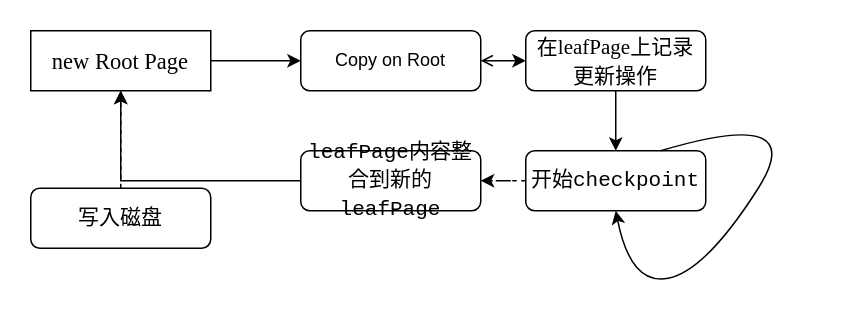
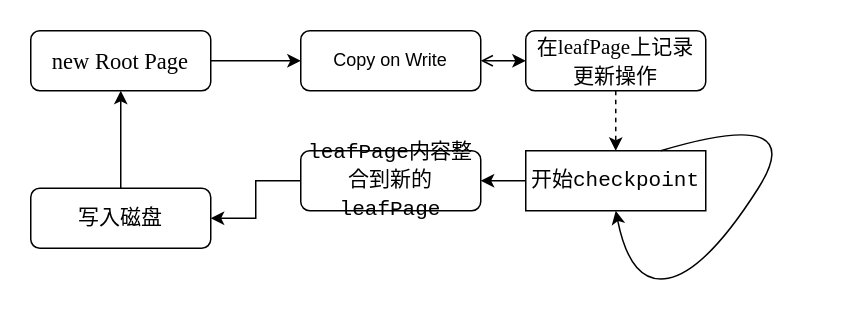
- <mxCell id="3" value="&lt;font style=&quot;font-size: 15px&quot; face=&quot;Comic Sans MS&quot;&gt;new Root Page&lt;/font&gt;" style="whiteSpace=wrap;html=1;rounded=0;" vertex="1" parent="1"><mxGeometry x="20" y="20" width="120" height="40" as="geometry" /></mxCell>
+ <mxCell id="3" value="&lt;font style=&quot;font-size: 15px&quot; face=&quot;Comic Sans MS&quot;&gt;new Root Page&lt;/font&gt;" style="rounded=1;whiteSpace=wrap;html=1;" vertex="1" parent="1"><mxGeometry x="20" y="20" width="120" height="40" as="geometry" /></mxCell>
- <mxCell id="13" value="Copy on Root" style="rounded=1;whiteSpace=wrap;html=1;" vertex="1" parent="1"><mxGeometry x="200" y="20" width="120" height="40" as="geometry" /></mxCell>
+ <mxCell id="13" value="Copy on Write" style="rounded=1;whiteSpace=wrap;html=1;" vertex="1" parent="1"><mxGeometry x="200" y="20" width="120" height="40" as="geometry" /></mxCell>
- <mxCell id="4" value="" style="edgeStyle=orthogonalEdgeStyle;rounded=0;orthogonalLoop=1;jettySize=auto;html=1;startArrow=none;startFill=0;endArrow=classic;endFill=1;" edge="1" parent="1" source="5" target="7"><mxGeometry relative="1" as="geometry" /></mxCell>
+ <mxCell id="4" value="" style="edgeStyle=orthogonalEdgeStyle;rounded=0;orthogonalLoop=1;jettySize=auto;html=1;startArrow=none;startFill=0;endArrow=classic;endFill=1;dashed=1;" edge="1" parent="1" source="5" target="7"><mxGeometry relative="1" as="geometry" /></mxCell>
- <mxCell id="10" value="" style="edgeStyle=orthogonalEdgeStyle;rounded=0;orthogonalLoop=1;jettySize=auto;html=1;" edge="1" parent="1" source="11" target="3"><mxGeometry relative="1" as="geometry" /></mxCell>
+ <mxCell id="10" value="" style="edgeStyle=orthogonalEdgeStyle;rounded=0;orthogonalLoop=1;jettySize=auto;html=1;" edge="1" parent="1" source="11" target="9"><mxGeometry relative="1" as="geometry" /></mxCell>
- <mxCell id="6" value="" style="edgeStyle=orthogonalEdgeStyle;rounded=0;orthogonalLoop=1;jettySize=auto;html=1;dashed=1;" edge="1" parent="1" source="7" target="11"><mxGeometry relative="1" as="geometry" /></mxCell>
+ <mxCell id="6" value="" style="edgeStyle=orthogonalEdgeStyle;rounded=0;orthogonalLoop=1;jettySize=auto;html=1;" edge="1" parent="1" source="7" target="11"><mxGeometry relative="1" as="geometry" /></mxCell>
- <mxCell id="7" value="&lt;div style=&quot;font-size: 14px ; line-height: 19px&quot;&gt;&lt;div style=&quot;font-family: &amp;#34;consolas&amp;#34; , &amp;#34;courier new&amp;#34; , monospace ; line-height: 19px&quot;&gt;开始checkpoint&lt;/div&gt;&lt;/div&gt;" style="rounded=1;whiteSpace=wrap;html=1;" vertex="1" parent="1"><mxGeometry x="350" y="100" width="120" height="40" as="geometry" /></mxCell>
+ <mxCell id="7" value="&lt;div style=&quot;font-size: 14px ; line-height: 19px&quot;&gt;&lt;div style=&quot;font-family: &amp;#34;consolas&amp;#34; , &amp;#34;courier new&amp;#34; , monospace ; line-height: 19px&quot;&gt;开始checkpoint&lt;/div&gt;&lt;/div&gt;" style="whiteSpace=wrap;html=1;rounded=0;" vertex="1" parent="1"><mxGeometry x="350" y="100" width="120" height="40" as="geometry" /></mxCell>
- <mxCell id="8" value="" style="edgeStyle=orthogonalEdgeStyle;rounded=0;orthogonalLoop=1;jettySize=auto;html=1;startArrow=none;startFill=0;endArrow=classic;endFill=1;dashed=1;" edge="1" parent="1" source="9" target="3"><mxGeometry relative="1" as="geometry" /></mxCell>
+ <mxCell id="8" value="" style="edgeStyle=orthogonalEdgeStyle;rounded=0;orthogonalLoop=1;jettySize=auto;html=1;startArrow=none;startFill=0;endArrow=classic;endFill=1;" edge="1" parent="1" source="9" target="3"><mxGeometry relative="1" as="geometry" /></mxCell>
